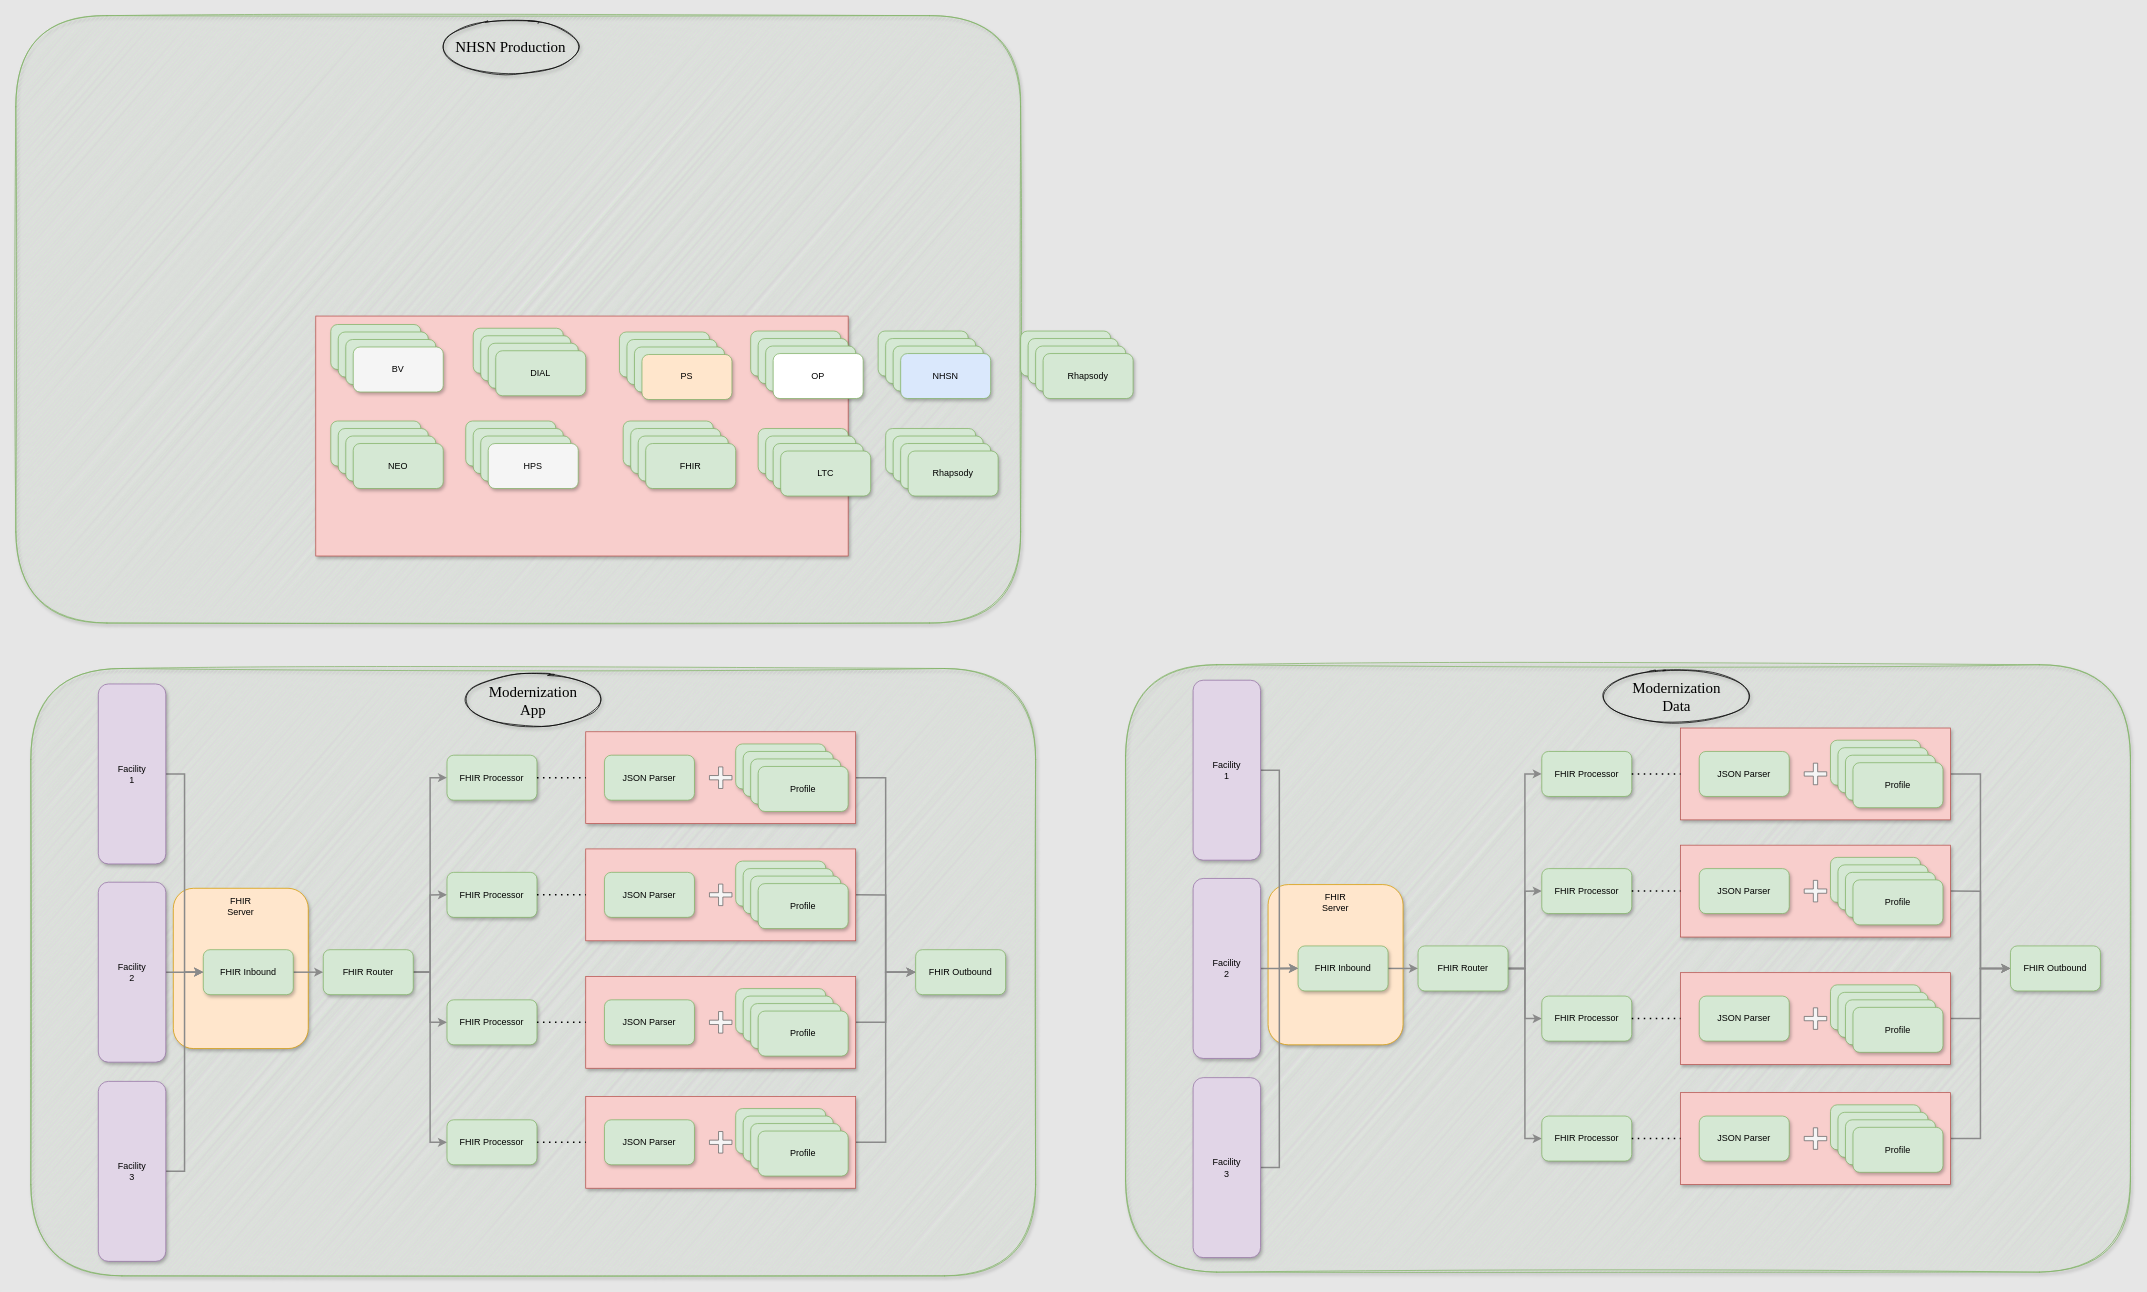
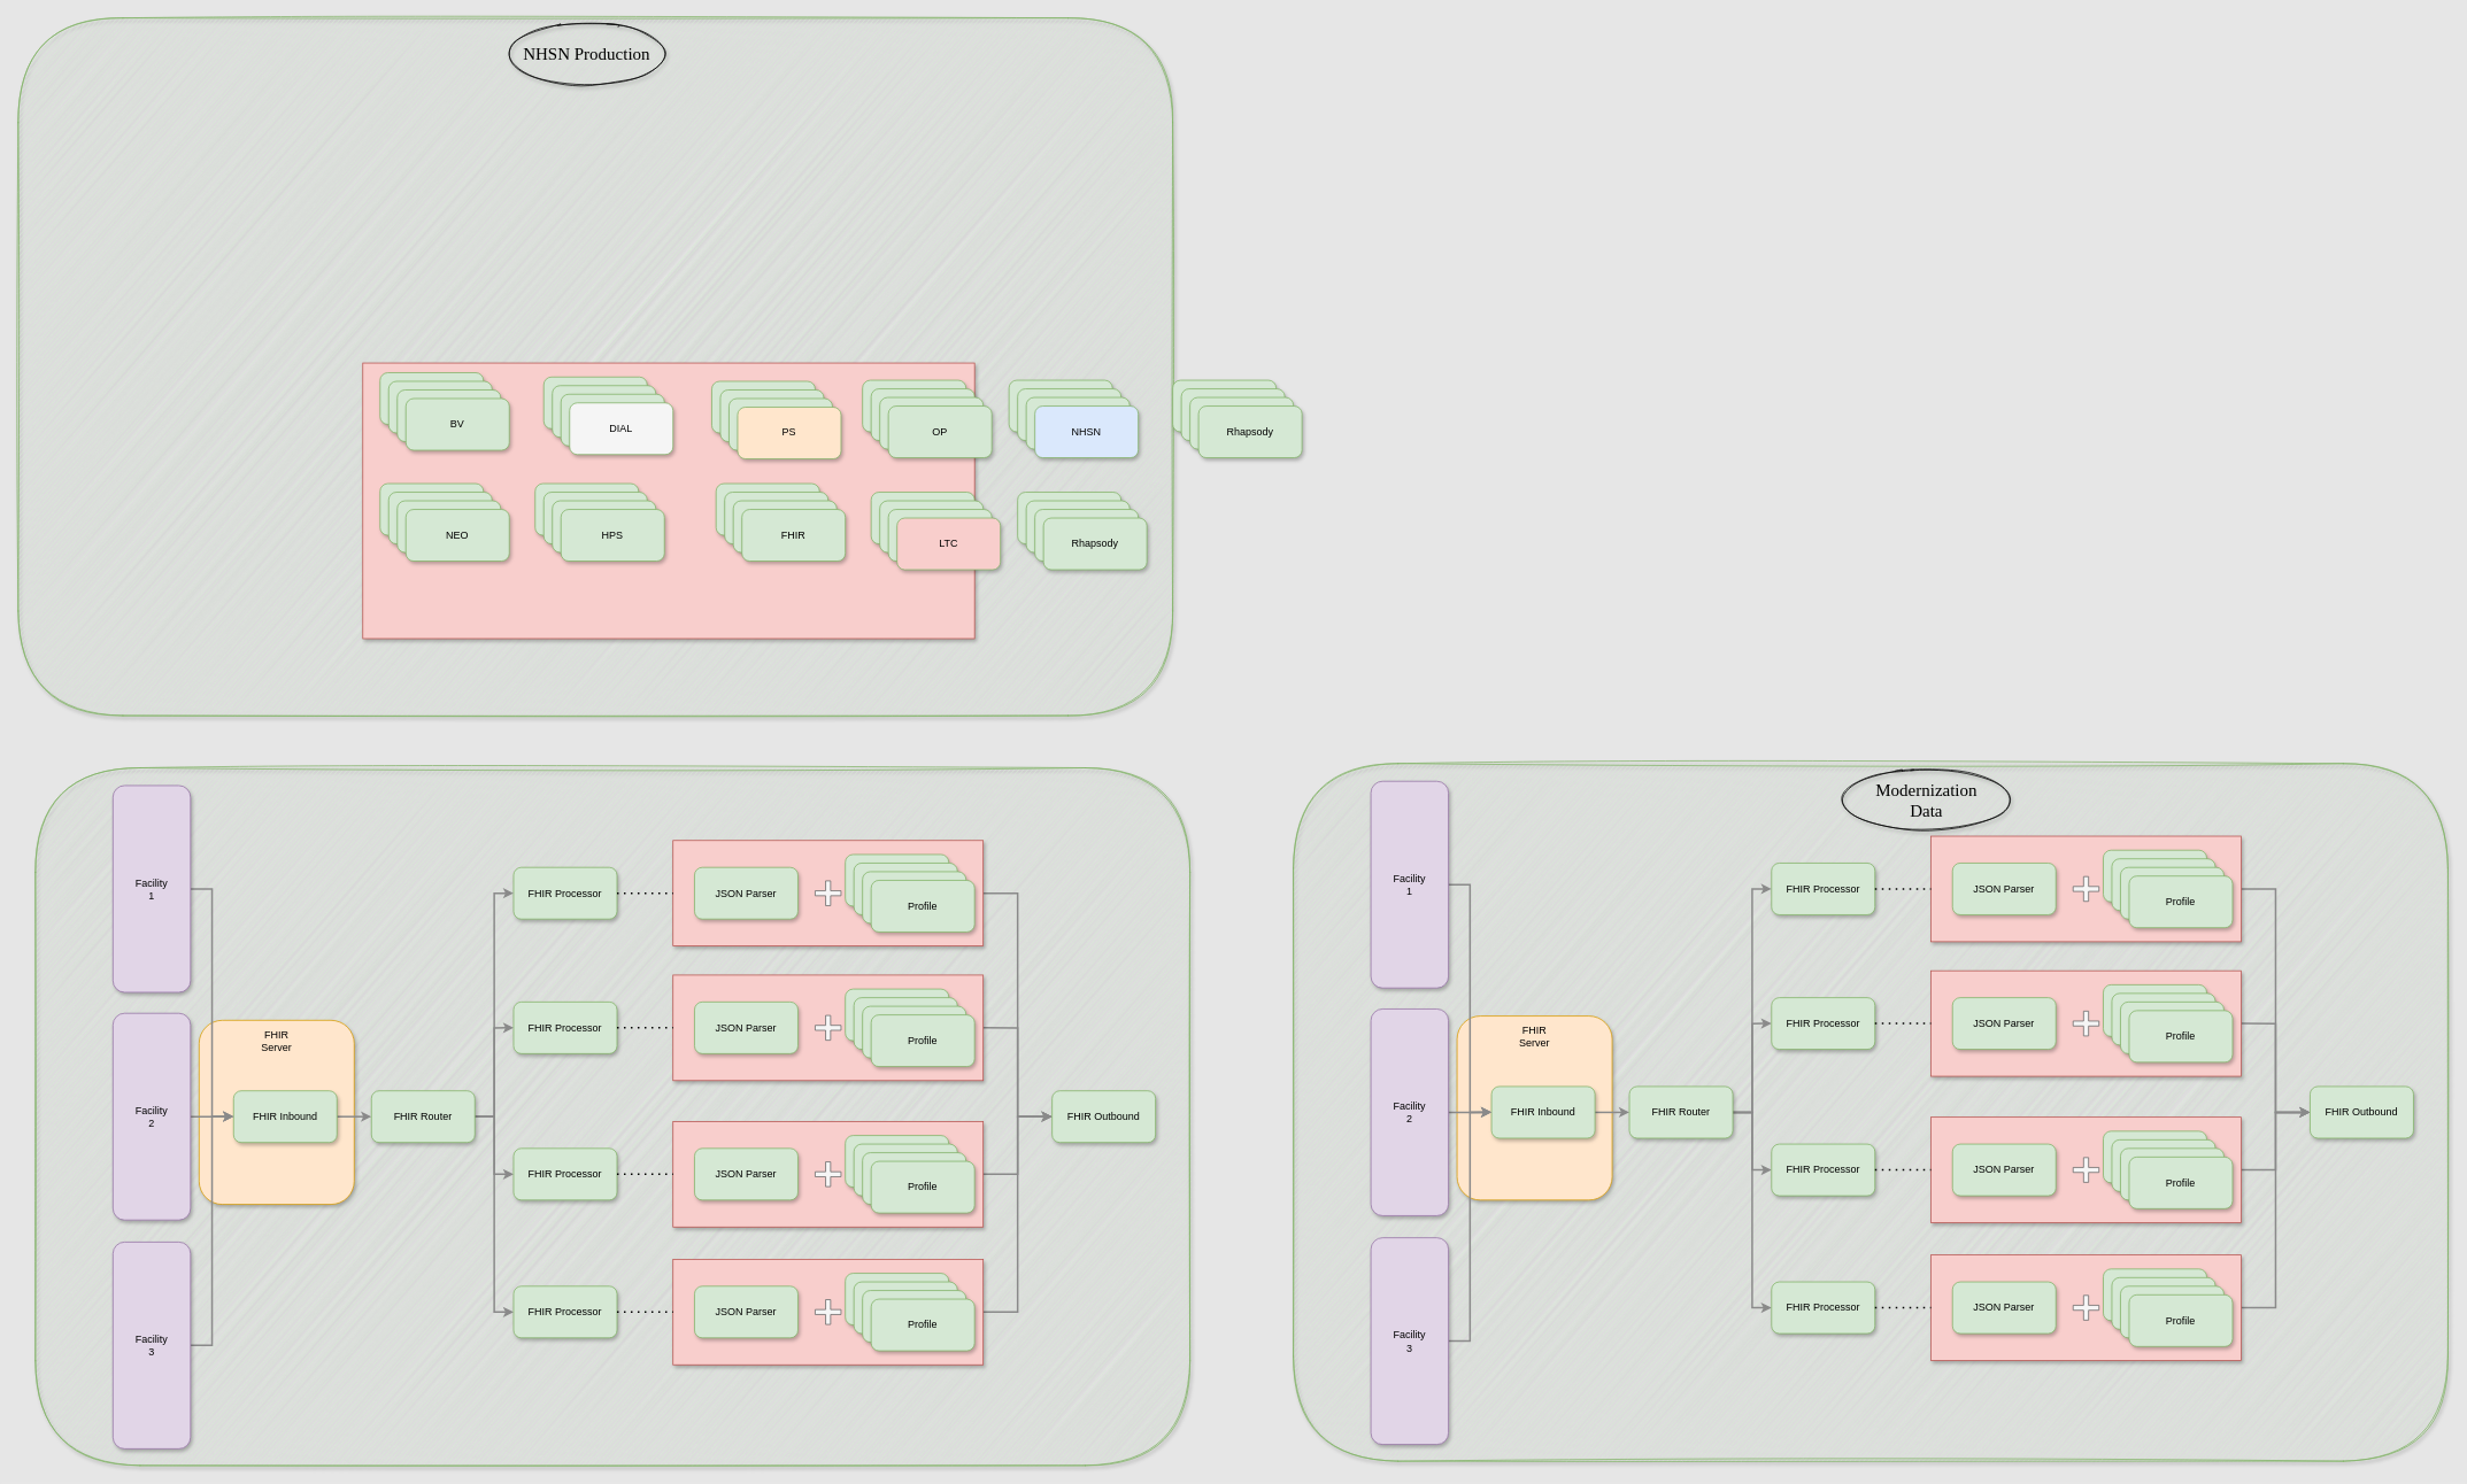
- <mxCell id="133" value="BV" style="rounded=1;whiteSpace=wrap;html=1;fillColor=#f5f5f5;strokeColor=#82b366;shadow=1;" vertex="1" parent="1"><mxGeometry x="470" y="462.27" width="120" height="60" as="geometry" /></mxCell>
+ <mxCell id="133" value="BV" style="rounded=1;whiteSpace=wrap;html=1;fillColor=#d5e8d4;strokeColor=#82b366;shadow=1;" vertex="1" parent="1"><mxGeometry x="470" y="462.27" width="120" height="60" as="geometry" /></mxCell>
- <mxCell id="138" value="DIAL" style="rounded=1;whiteSpace=wrap;html=1;fillColor=#d5e8d4;strokeColor=#82b366;shadow=1;" vertex="1" parent="1"><mxGeometry x="660" y="467.27" width="120" height="60" as="geometry" /></mxCell>
+ <mxCell id="138" value="DIAL" style="rounded=1;whiteSpace=wrap;html=1;fillColor=#f5f5f5;strokeColor=#82b366;shadow=1;" vertex="1" parent="1"><mxGeometry x="660" y="467.27" width="120" height="60" as="geometry" /></mxCell>
- <mxCell id="168" value="OP" style="rounded=1;whiteSpace=wrap;html=1;fillColor=#ffffff;strokeColor=#82b366;shadow=1;" vertex="1" parent="163"><mxGeometry x="30" y="30" width="120" height="60" as="geometry" /></mxCell>
+ <mxCell id="168" value="OP" style="rounded=1;whiteSpace=wrap;html=1;fillColor=#d5e8d4;strokeColor=#82b366;shadow=1;" vertex="1" parent="163"><mxGeometry x="30" y="30" width="120" height="60" as="geometry" /></mxCell>
- <mxCell id="156" value="HPS" style="rounded=1;whiteSpace=wrap;html=1;fillColor=#f5f5f5;strokeColor=#82b366;shadow=1;" vertex="1" parent="151"><mxGeometry x="30" y="30" width="120" height="60" as="geometry" /></mxCell>
+ <mxCell id="156" value="HPS" style="rounded=1;whiteSpace=wrap;html=1;fillColor=#d5e8d4;strokeColor=#82b366;shadow=1;" vertex="1" parent="151"><mxGeometry x="30" y="30" width="120" height="60" as="geometry" /></mxCell>
- <mxCell id="174" value="LTC" style="rounded=1;whiteSpace=wrap;html=1;fillColor=#d5e8d4;strokeColor=#82b366;shadow=1;" vertex="1" parent="169"><mxGeometry x="30" y="30" width="120" height="60" as="geometry" /></mxCell>
+ <mxCell id="174" value="LTC" style="rounded=1;whiteSpace=wrap;html=1;fillColor=#f8cecc;strokeColor=#82b366;shadow=1;" vertex="1" parent="169"><mxGeometry x="30" y="30" width="120" height="60" as="geometry" /></mxCell>
- <mxCell id="65" value="&lt;font style=&quot;font-size: 20px&quot;&gt;Modernization&lt;/font&gt;&lt;div&gt;&lt;font style=&quot;font-size: 20px&quot;&gt;App&lt;/font&gt;&lt;/div&gt;" style="ellipse;whiteSpace=wrap;html=1;shadow=1;sketch=1;fillColor=none;fontFamily=Comic Sans MS;" parent="1" vertex="1"><mxGeometry x="615" y="898.37" width="190" height="69.09" as="geometry" /></mxCell>
